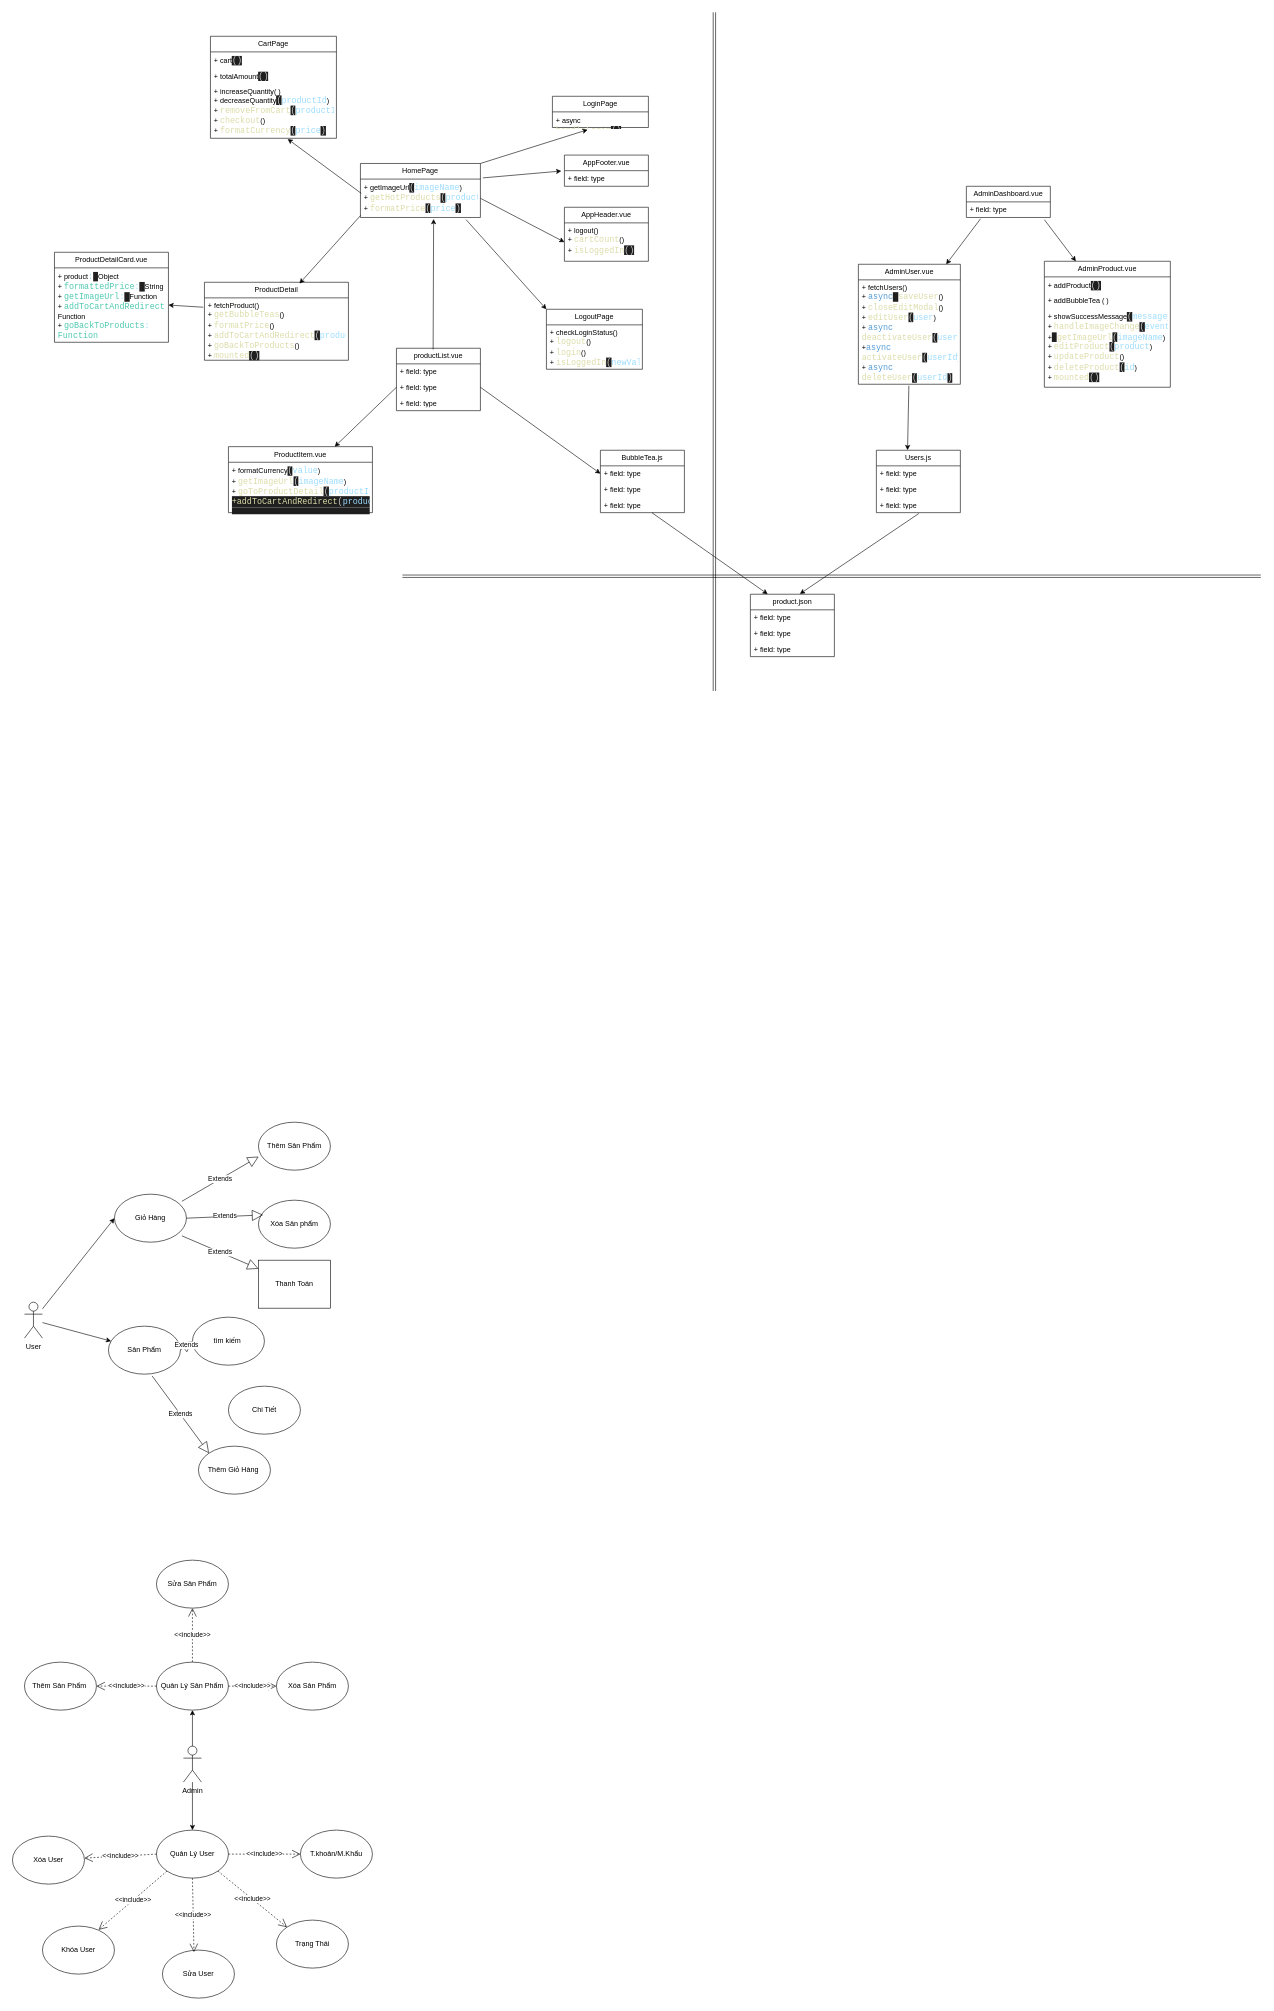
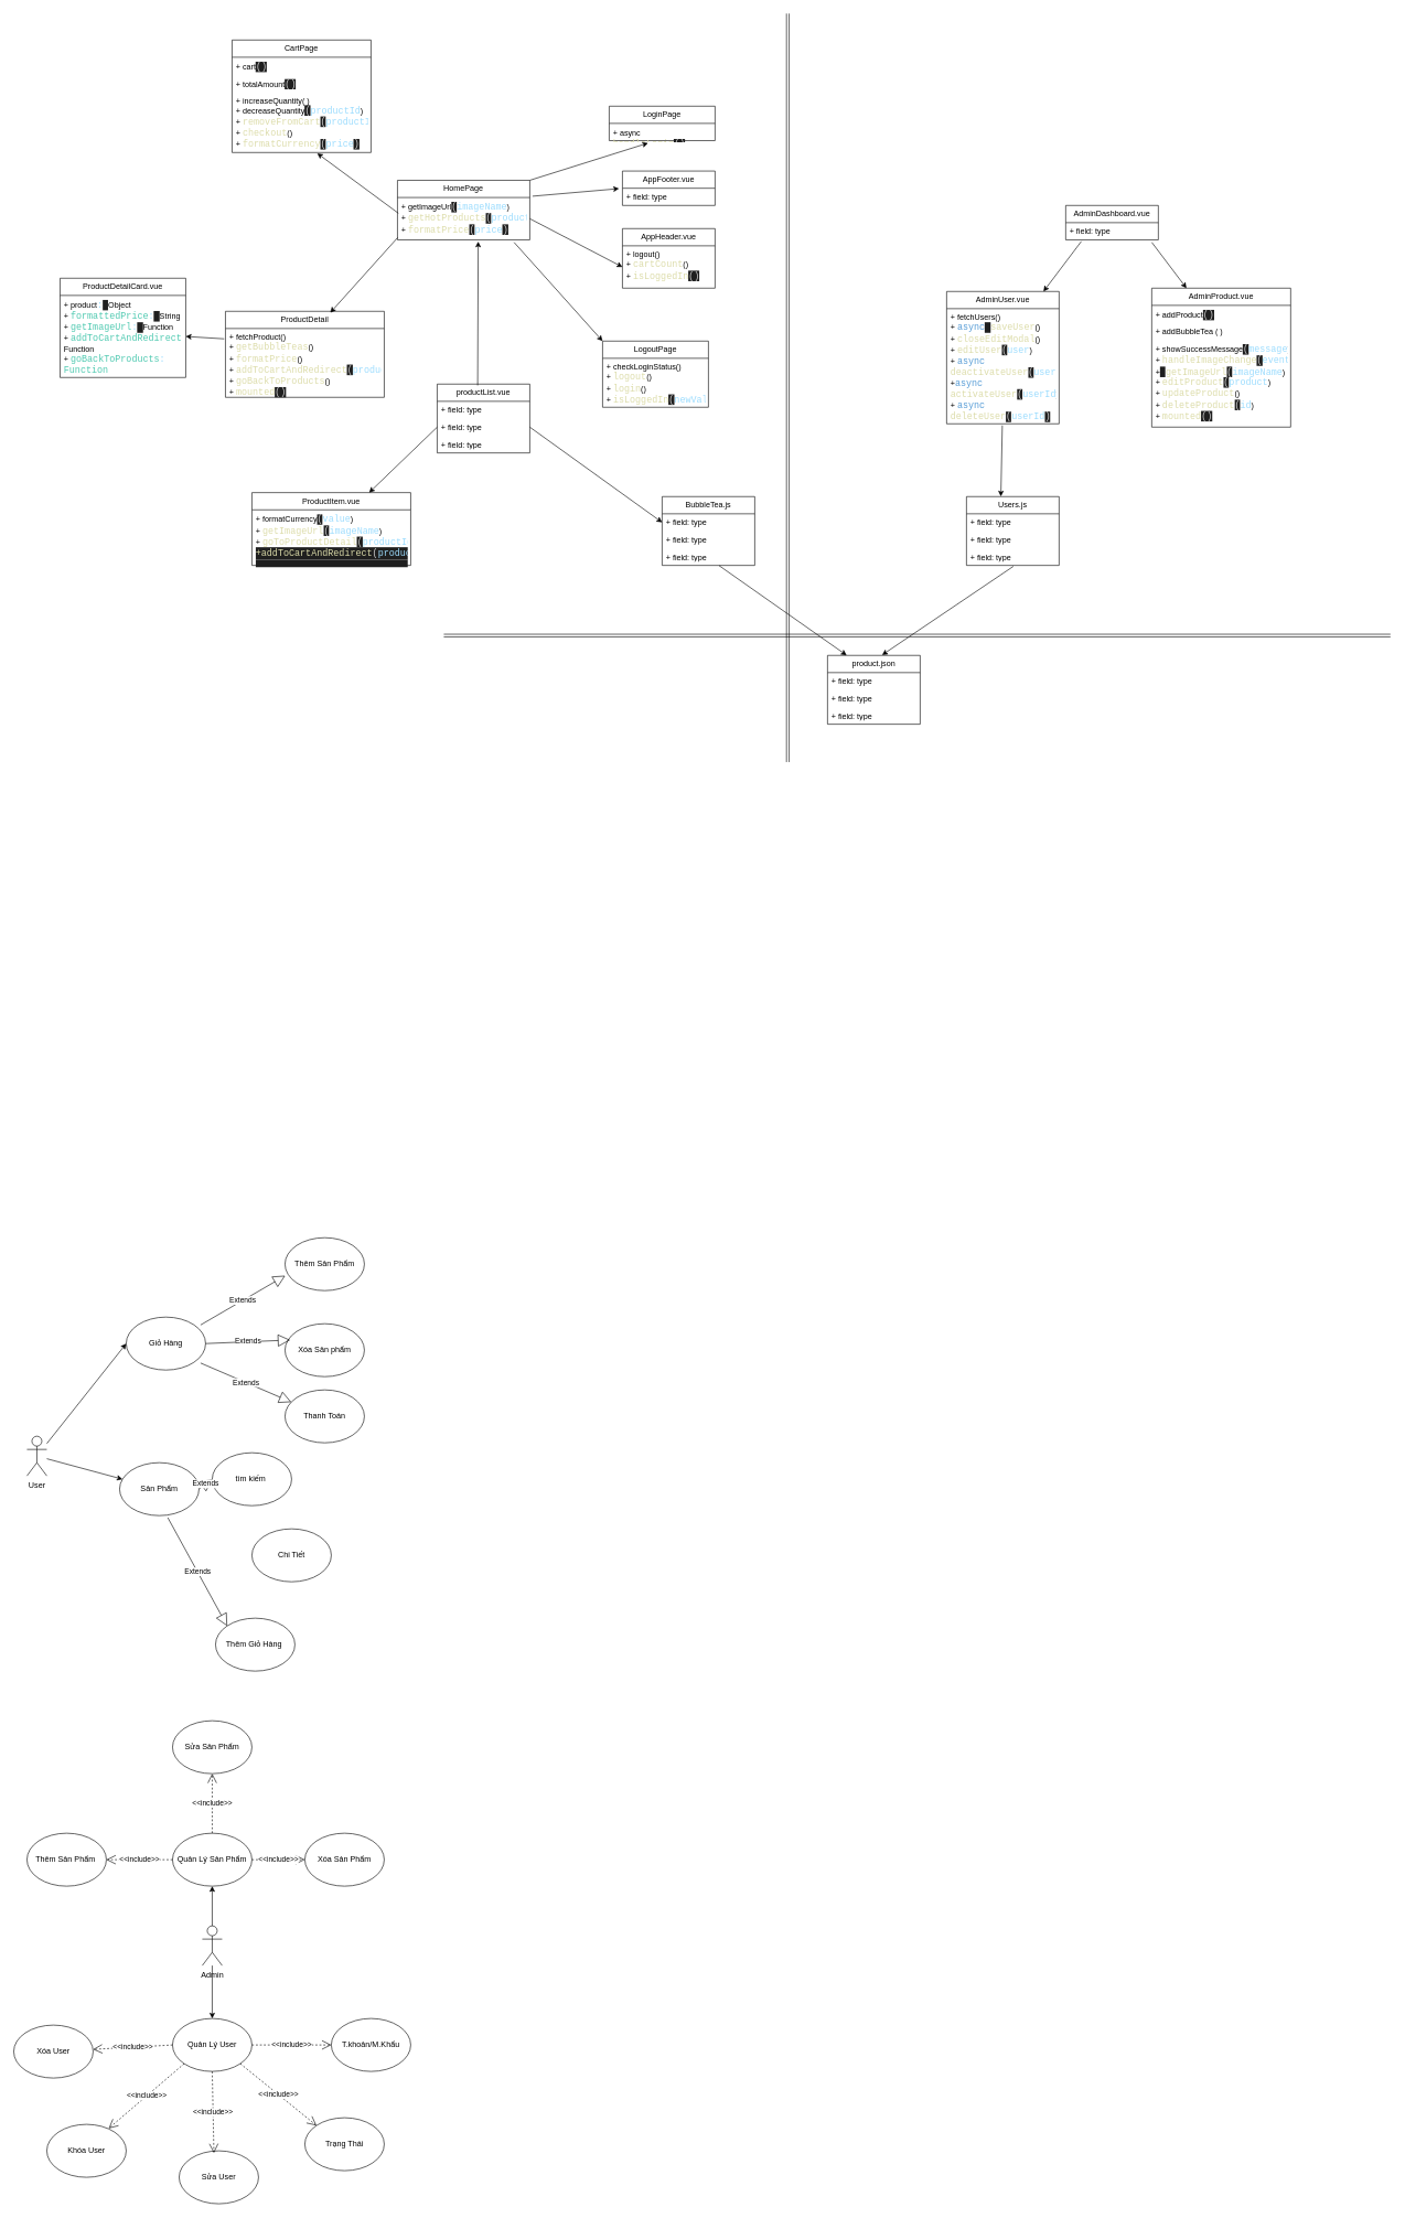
- <mxCell id="4" value="Thanh Toán" style="whiteSpace=wrap;html=1;rounded=0;" parent="1" vertex="1"><mxGeometry x="430" y="2100" width="120" height="80" as="geometry" /></mxCell>
+ <mxCell id="4" value="Thanh Toán" style="ellipse;whiteSpace=wrap;html=1;" parent="1" vertex="1"><mxGeometry x="430" y="2100" width="120" height="80" as="geometry" /></mxCell>
- <mxCell id="10" value="Thêm Giỏ Hàng&amp;nbsp;" style="ellipse;whiteSpace=wrap;html=1;" parent="1" vertex="1"><mxGeometry x="330" y="2410" width="120" height="80" as="geometry" /></mxCell>
+ <mxCell id="10" value="Thêm Giỏ Hàng&amp;nbsp;" style="ellipse;whiteSpace=wrap;html=1;" parent="1" vertex="1"><mxGeometry x="325" y="2445" width="120" height="80" as="geometry" /></mxCell>
